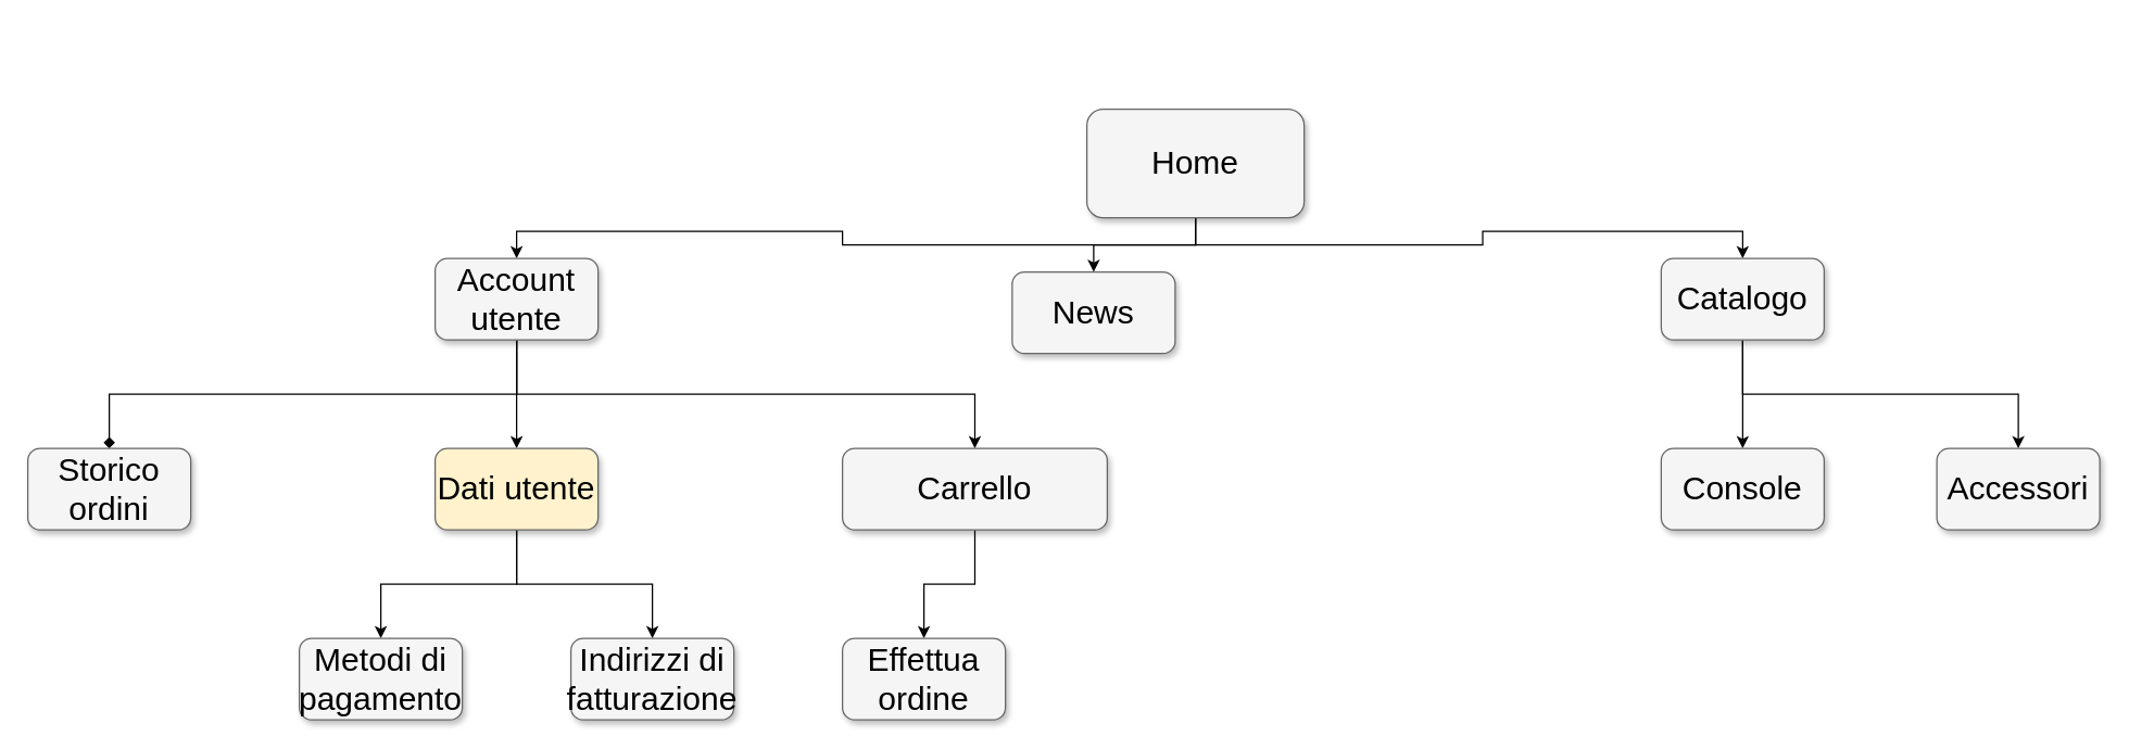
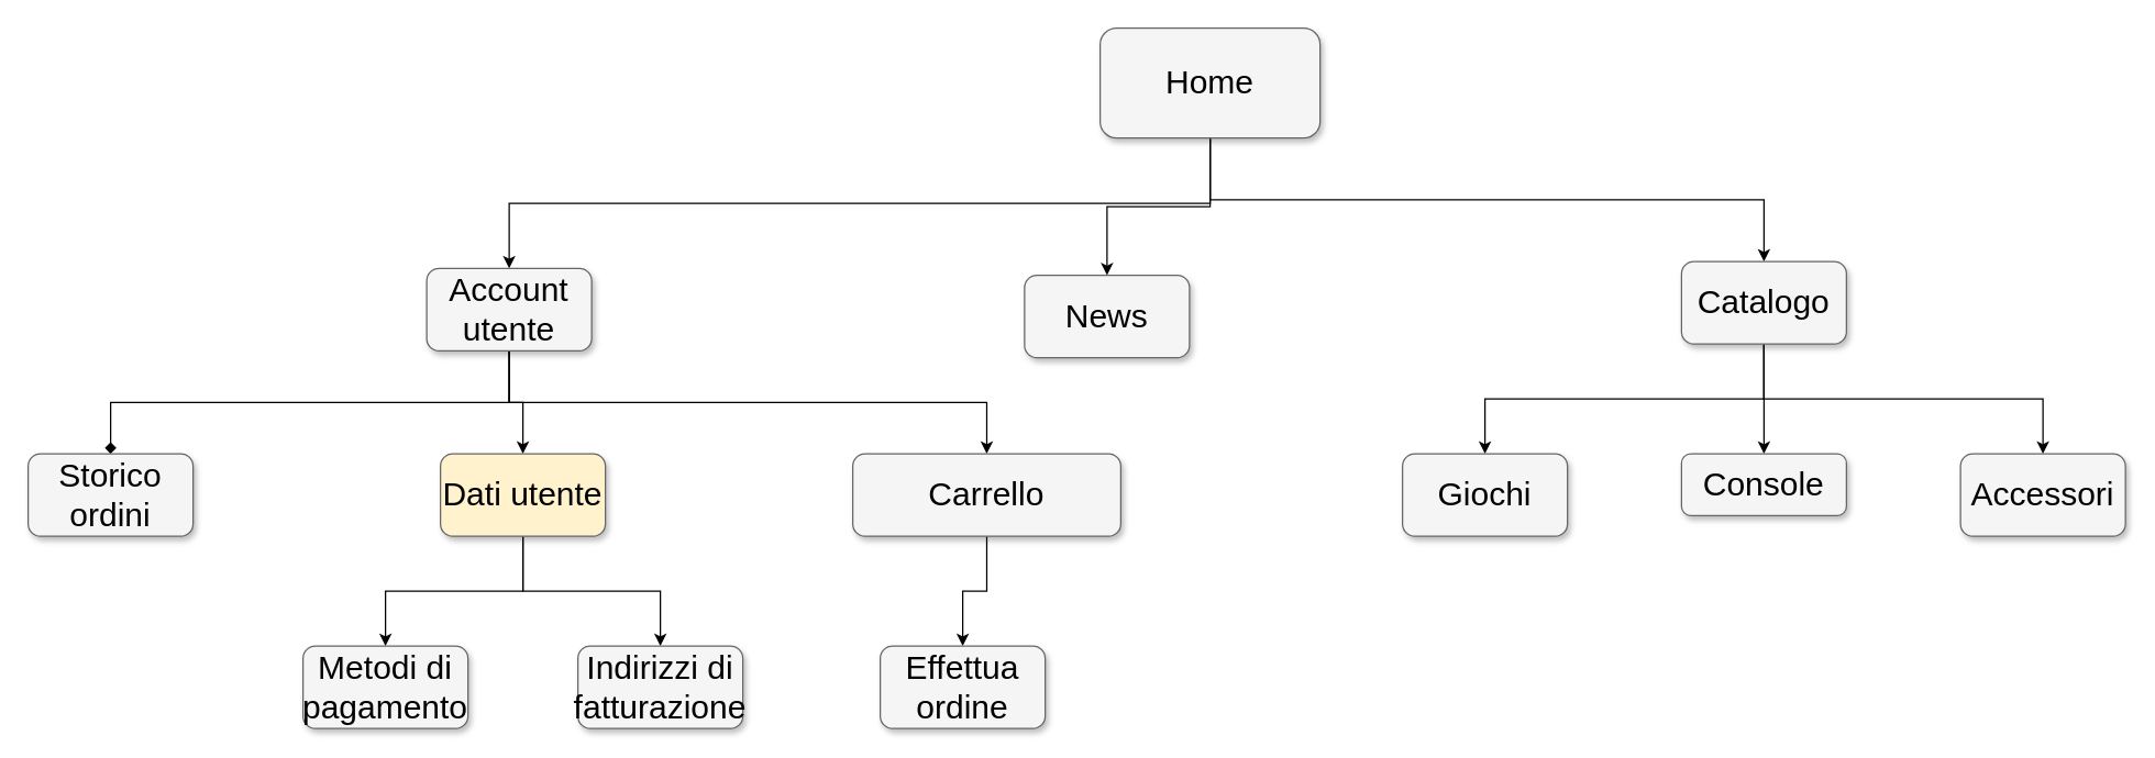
- <mxCell id="5" value="Home" style="whiteSpace=wrap;html=1;rounded=1;shadow=1;strokeWidth=1;fontSize=24;align=center;fillColor=#f5f5f5;strokeColor=#666666;" parent="1" vertex="1"><mxGeometry x="800" y="80" width="160" height="80" as="geometry" /></mxCell>
+ <mxCell id="5" value="Home" style="whiteSpace=wrap;html=1;rounded=1;shadow=1;strokeWidth=1;fontSize=24;align=center;fillColor=#f5f5f5;strokeColor=#666666;" parent="1" vertex="1"><mxGeometry x="800" y="20" width="160" height="80" as="geometry" /></mxCell>
- <mxCell id="13" value="Account utente" style="whiteSpace=wrap;html=1;fontSize=24;fillColor=#f5f5f5;strokeColor=#666666;rounded=1;shadow=1;strokeWidth=1;" vertex="1" parent="1"><mxGeometry x="320" y="190" width="120" height="60" as="geometry" /></mxCell>
+ <mxCell id="13" value="Account utente" style="whiteSpace=wrap;html=1;fontSize=24;fillColor=#f5f5f5;strokeColor=#666666;rounded=1;shadow=1;strokeWidth=1;" vertex="1" parent="1"><mxGeometry x="310" y="195" width="120" height="60" as="geometry" /></mxCell>
+ <mxCell id="7" value="" style="edgeStyle=orthogonalEdgeStyle;rounded=0;orthogonalLoop=1;jettySize=auto;html=1;exitX=0.5;exitY=1;exitDx=0;exitDy=0;" edge="1" parent="1" source="9" target="15"><mxGeometry relative="1" as="geometry" /></mxCell>
+ <mxCell id="15" value="Giochi" style="whiteSpace=wrap;html=1;fontSize=24;fillColor=#f5f5f5;strokeColor=#666666;rounded=1;shadow=1;strokeWidth=1;" vertex="1" parent="1"><mxGeometry x="1020" y="330" width="120" height="60" as="geometry" /></mxCell>
- <mxCell id="16" value="Console" style="whiteSpace=wrap;html=1;fontSize=24;fillColor=#f5f5f5;strokeColor=#666666;rounded=1;shadow=1;strokeWidth=1;" vertex="1" parent="1"><mxGeometry x="1223" y="330" width="120" height="60" as="geometry" /></mxCell>
+ <mxCell id="16" value="Console" style="whiteSpace=wrap;html=1;fontSize=24;fillColor=#f5f5f5;strokeColor=#666666;rounded=1;shadow=1;strokeWidth=1;" vertex="1" parent="1"><mxGeometry x="1223" y="330" width="120" height="45" as="geometry" /></mxCell>
- <mxCell id="24" value="Effettua ordine" style="whiteSpace=wrap;html=1;fontSize=24;fillColor=#f5f5f5;strokeColor=#666666;rounded=1;shadow=1;strokeWidth=1;" vertex="1" parent="1"><mxGeometry x="620" y="470" width="120" height="60" as="geometry" /></mxCell>
+ <mxCell id="24" value="Effettua ordine" style="whiteSpace=wrap;html=1;fontSize=24;fillColor=#f5f5f5;strokeColor=#666666;rounded=1;shadow=1;strokeWidth=1;" vertex="1" parent="1"><mxGeometry x="640" y="470" width="120" height="60" as="geometry" /></mxCell>
